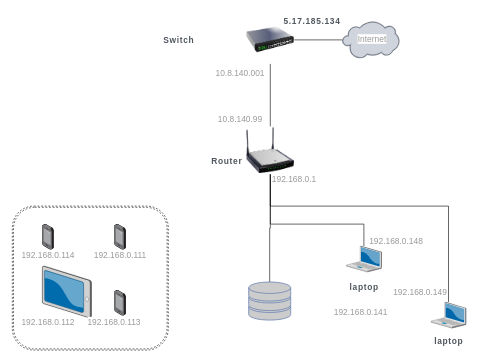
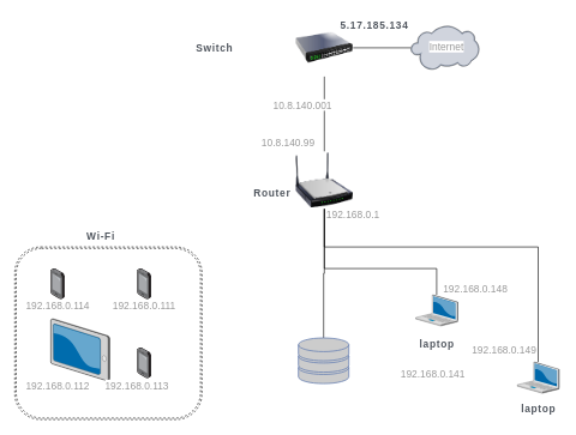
- <mxCell id="28" value="&lt;span style=&quot;color: rgb(153 , 153 , 153) ; font-family: &amp;#34;helvetica&amp;#34; , &amp;#34;arial&amp;#34; , sans-serif ; font-size: 14px ; background-color: rgb(255 , 255 , 255)&quot;&gt;10.8.140.001&lt;/span&gt;" style="text;html=1;strokeColor=none;fillColor=none;align=center;verticalAlign=middle;whiteSpace=wrap;rounded=0;" vertex="1" parent="1"><mxGeometry x="370" y="106" width="60" height="30" as="geometry" /></mxCell>
+ <mxCell id="28" value="&lt;span style=&quot;color: rgb(153 , 153 , 153) ; font-family: &amp;#34;helvetica&amp;#34; , &amp;#34;arial&amp;#34; , sans-serif ; font-size: 14px ; background-color: rgb(255 , 255 , 255)&quot;&gt;10.8.140.001&lt;/span&gt;" style="text;html=1;strokeColor=none;fillColor=none;align=center;verticalAlign=middle;whiteSpace=wrap;rounded=0;" vertex="1" parent="1"><mxGeometry x="390" y="131" width="60" height="30" as="geometry" /></mxCell>
+ <mxCell id="35" value="&lt;span style=&quot;color: rgb(80 , 86 , 94) ; font-weight: 700 ; letter-spacing: 1.1px ; background-color: rgb(255 , 255 , 255)&quot;&gt;&lt;font style=&quot;font-size: 14px&quot;&gt;Wi-Fi&lt;/font&gt;&lt;/span&gt;" style="text;html=1;strokeColor=none;fillColor=none;align=center;verticalAlign=middle;whiteSpace=wrap;rounded=0;" vertex="1" parent="1"><mxGeometry x="110" y="313" width="60" height="30" as="geometry" /></mxCell>
